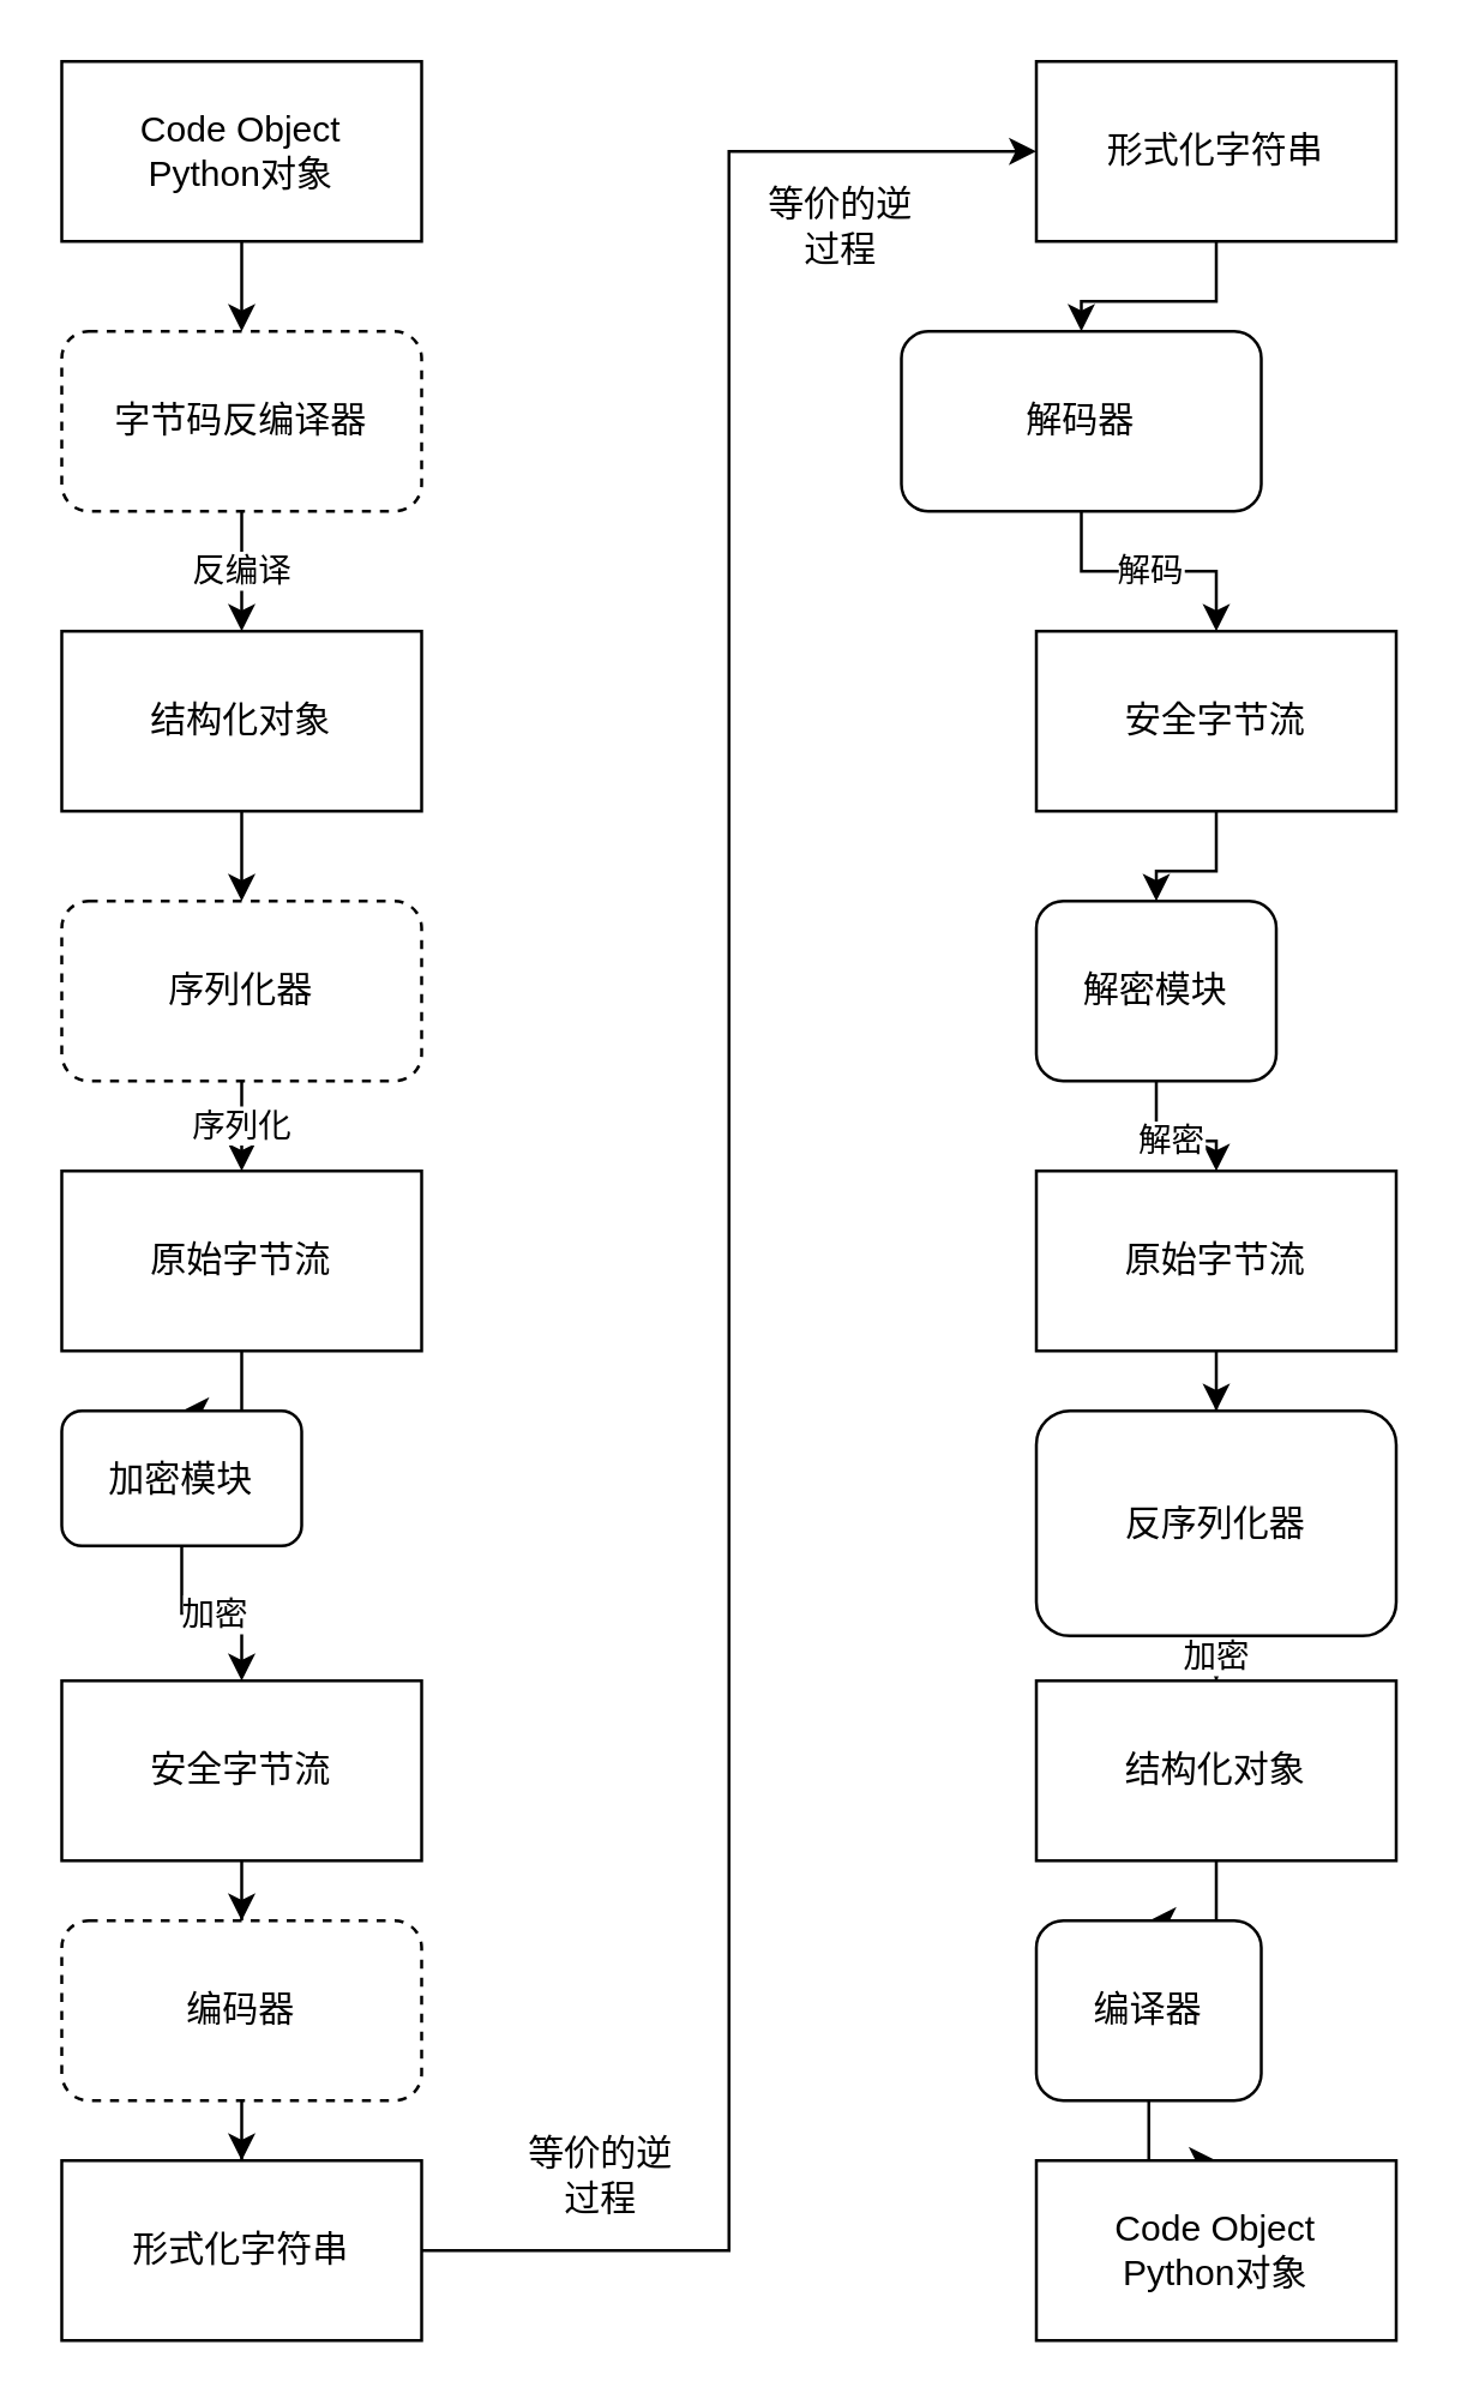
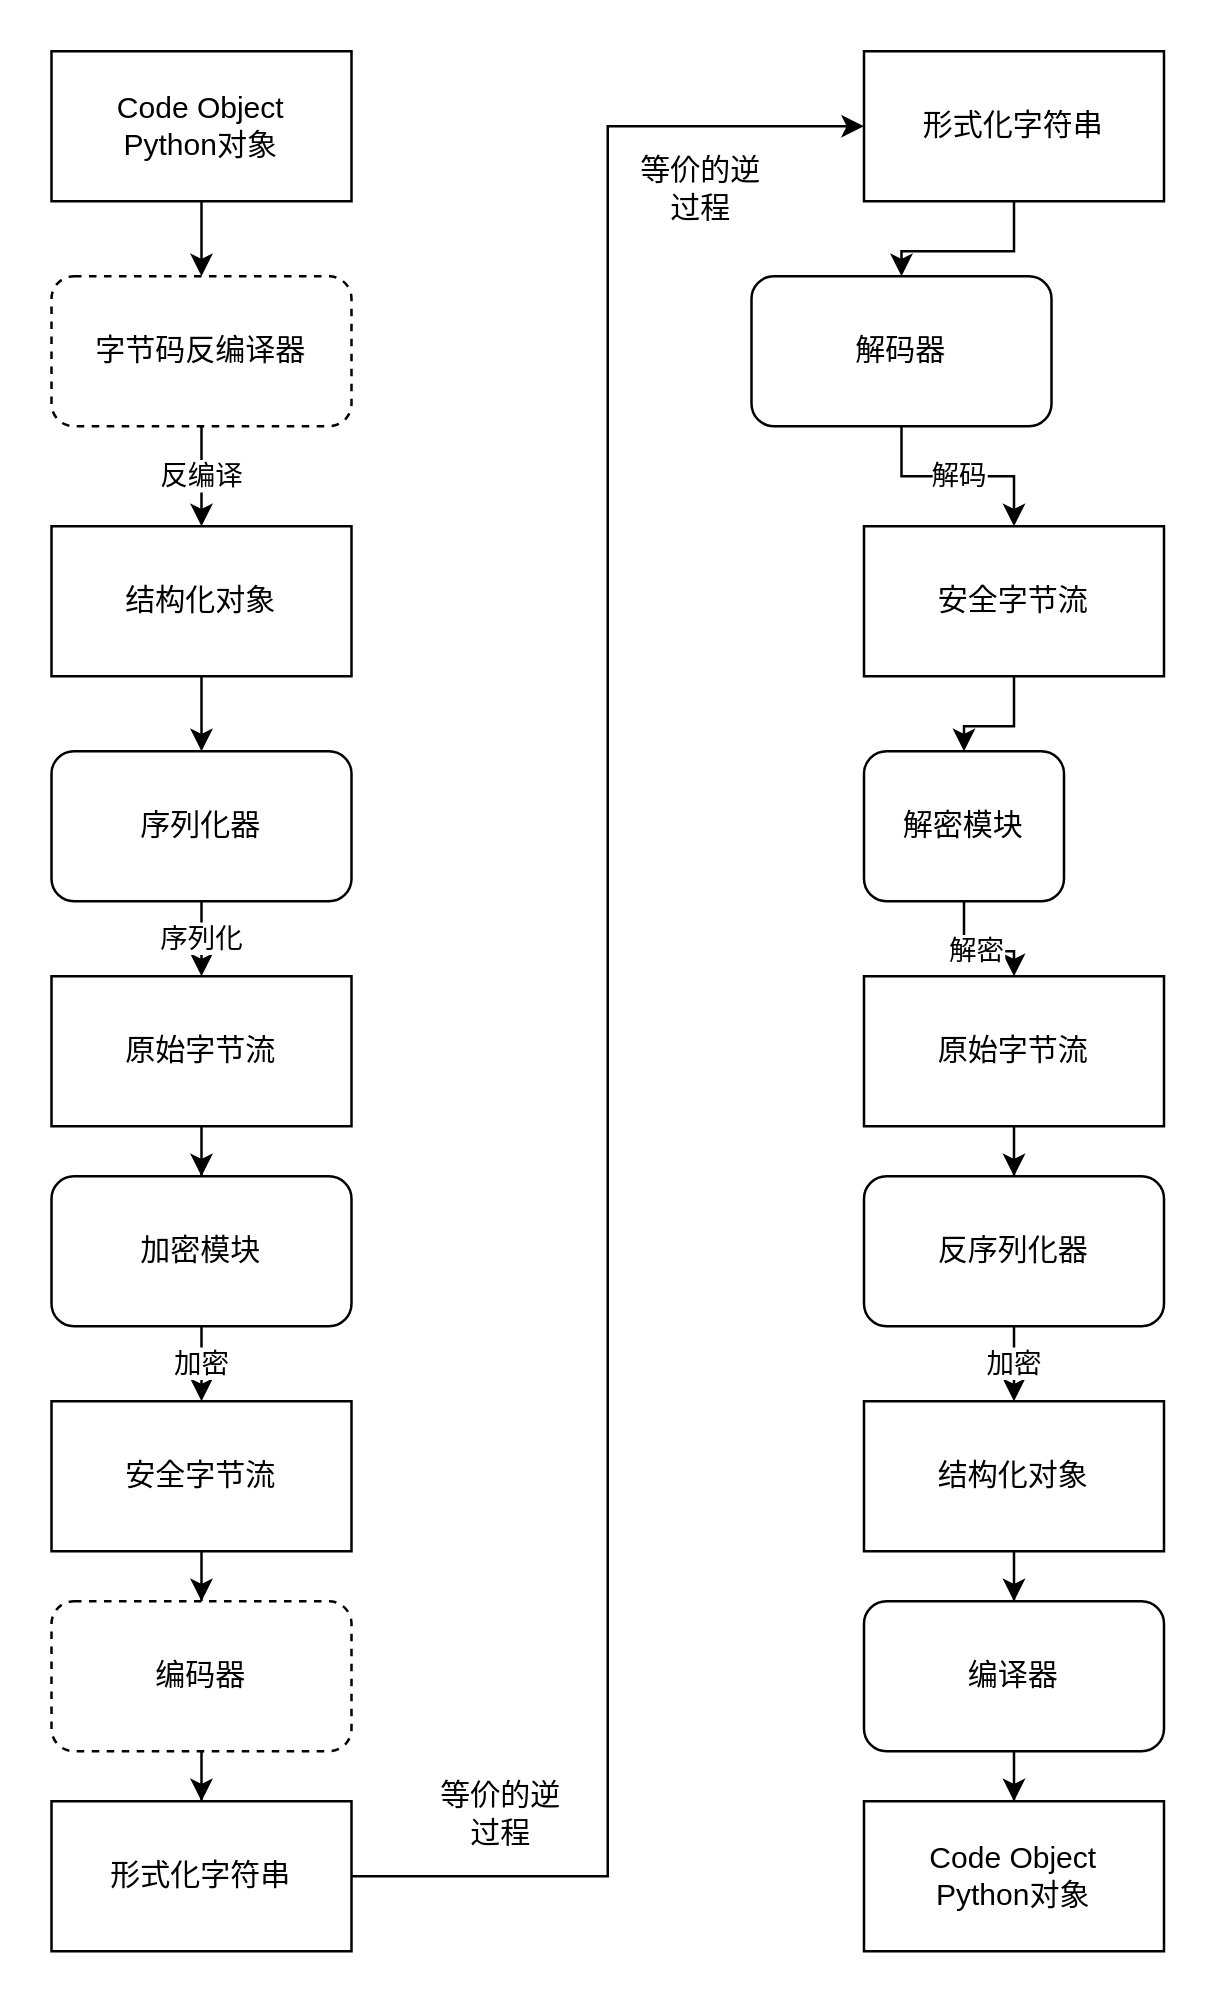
- <mxCell id="9" value="序列化器" style="rounded=1;whiteSpace=wrap;html=1;dashed=1;" parent="1" vertex="1"><mxGeometry x="20" y="300" width="120" height="60" as="geometry" /></mxCell>
+ <mxCell id="9" value="序列化器" style="rounded=1;whiteSpace=wrap;html=1;" parent="1" vertex="1"><mxGeometry x="20" y="300" width="120" height="60" as="geometry" /></mxCell>
- <mxCell id="13" value="加密模块" style="rounded=1;whiteSpace=wrap;html=1;" parent="1" vertex="1"><mxGeometry x="20" y="470" width="80" height="45" as="geometry" /></mxCell>
+ <mxCell id="13" value="加密模块" style="rounded=1;whiteSpace=wrap;html=1;" parent="1" vertex="1"><mxGeometry x="20" y="470" width="120" height="60" as="geometry" /></mxCell>
- <mxCell id="31" value="反序列化器" style="rounded=1;whiteSpace=wrap;html=1;" parent="1" vertex="1"><mxGeometry x="345" y="470" width="120" height="75" as="geometry" /></mxCell>
+ <mxCell id="31" value="反序列化器" style="rounded=1;whiteSpace=wrap;html=1;" parent="1" vertex="1"><mxGeometry x="345" y="470" width="120" height="60" as="geometry" /></mxCell>
- <mxCell id="35" value="编译器" style="rounded=1;whiteSpace=wrap;html=1;" parent="1" vertex="1"><mxGeometry x="345" y="640" width="75" height="60" as="geometry" /></mxCell>
+ <mxCell id="35" value="编译器" style="rounded=1;whiteSpace=wrap;html=1;" parent="1" vertex="1"><mxGeometry x="345" y="640" width="120" height="60" as="geometry" /></mxCell>
